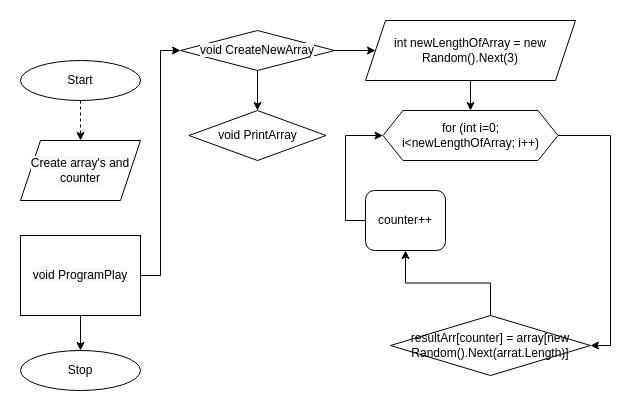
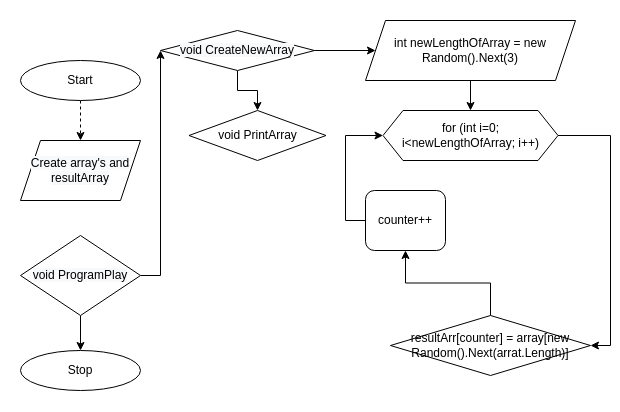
- <mxCell id="10" value="&#10;&#10;&lt;span style=&quot;color: rgb(0, 0, 0); font-family: helvetica; font-size: 12px; font-style: normal; font-weight: 400; letter-spacing: normal; text-align: center; text-indent: 0px; text-transform: none; word-spacing: 0px; background-color: rgb(248, 249, 250); display: inline; float: none;&quot;&gt;void CreateNewArray&lt;/span&gt;&#10;&#10;" style="rhombus;whiteSpace=wrap;html=1;" vertex="1" parent="1"><mxGeometry x="180" y="30" width="154" height="40" as="geometry" /></mxCell>
+ <mxCell id="10" value="&#10;&#10;&lt;span style=&quot;color: rgb(0, 0, 0); font-family: helvetica; font-size: 12px; font-style: normal; font-weight: 400; letter-spacing: normal; text-align: center; text-indent: 0px; text-transform: none; word-spacing: 0px; background-color: rgb(248, 249, 250); display: inline; float: none;&quot;&gt;void CreateNewArray&lt;/span&gt;&#10;&#10;" style="rhombus;whiteSpace=wrap;html=1;" vertex="1" parent="1"><mxGeometry x="160" y="30" width="154" height="40" as="geometry" /></mxCell>
- <mxCell id="8" value="&#10;&#10;&lt;span style=&quot;color: rgb(0, 0, 0); font-family: helvetica; font-size: 12px; font-style: normal; font-weight: 400; letter-spacing: normal; text-align: center; text-indent: 0px; text-transform: none; word-spacing: 0px; background-color: rgb(248, 249, 250); display: inline; float: none;&quot;&gt;Create array's and counter&lt;/span&gt;&#10;&#10;" style="shape=parallelogram;perimeter=parallelogramPerimeter;whiteSpace=wrap;html=1;fixedSize=1;" vertex="1" parent="1"><mxGeometry x="20" y="140" width="120" height="60" as="geometry" /></mxCell>
+ <mxCell id="8" value="&#10;&#10;&lt;span style=&quot;color: rgb(0, 0, 0); font-family: helvetica; font-size: 12px; font-style: normal; font-weight: 400; letter-spacing: normal; text-align: center; text-indent: 0px; text-transform: none; word-spacing: 0px; background-color: rgb(248, 249, 250); display: inline; float: none;&quot;&gt;Create array's and resultArray&lt;/span&gt;&#10;&#10;" style="shape=parallelogram;perimeter=parallelogramPerimeter;whiteSpace=wrap;html=1;fixedSize=1;" vertex="1" parent="1"><mxGeometry x="20" y="140" width="120" height="60" as="geometry" /></mxCell>
- <mxCell id="7" value="&#10;&#10;&lt;span style=&quot;color: rgb(0, 0, 0); font-family: helvetica; font-size: 12px; font-style: normal; font-weight: 400; letter-spacing: normal; text-align: center; text-indent: 0px; text-transform: none; word-spacing: 0px; background-color: rgb(248, 249, 250); display: inline; float: none;&quot;&gt;void ProgramPlay&lt;/span&gt;&#10;&#10;" style="whiteSpace=wrap;html=1;rounded=0;" vertex="1" parent="1"><mxGeometry x="20" y="235" width="120" height="80" as="geometry" /></mxCell>
+ <mxCell id="7" value="&#10;&#10;&lt;span style=&quot;color: rgb(0, 0, 0); font-family: helvetica; font-size: 12px; font-style: normal; font-weight: 400; letter-spacing: normal; text-align: center; text-indent: 0px; text-transform: none; word-spacing: 0px; background-color: rgb(248, 249, 250); display: inline; float: none;&quot;&gt;void ProgramPlay&lt;/span&gt;&#10;&#10;" style="rhombus;whiteSpace=wrap;html=1;" vertex="1" parent="1"><mxGeometry x="20" y="235" width="120" height="80" as="geometry" /></mxCell>
